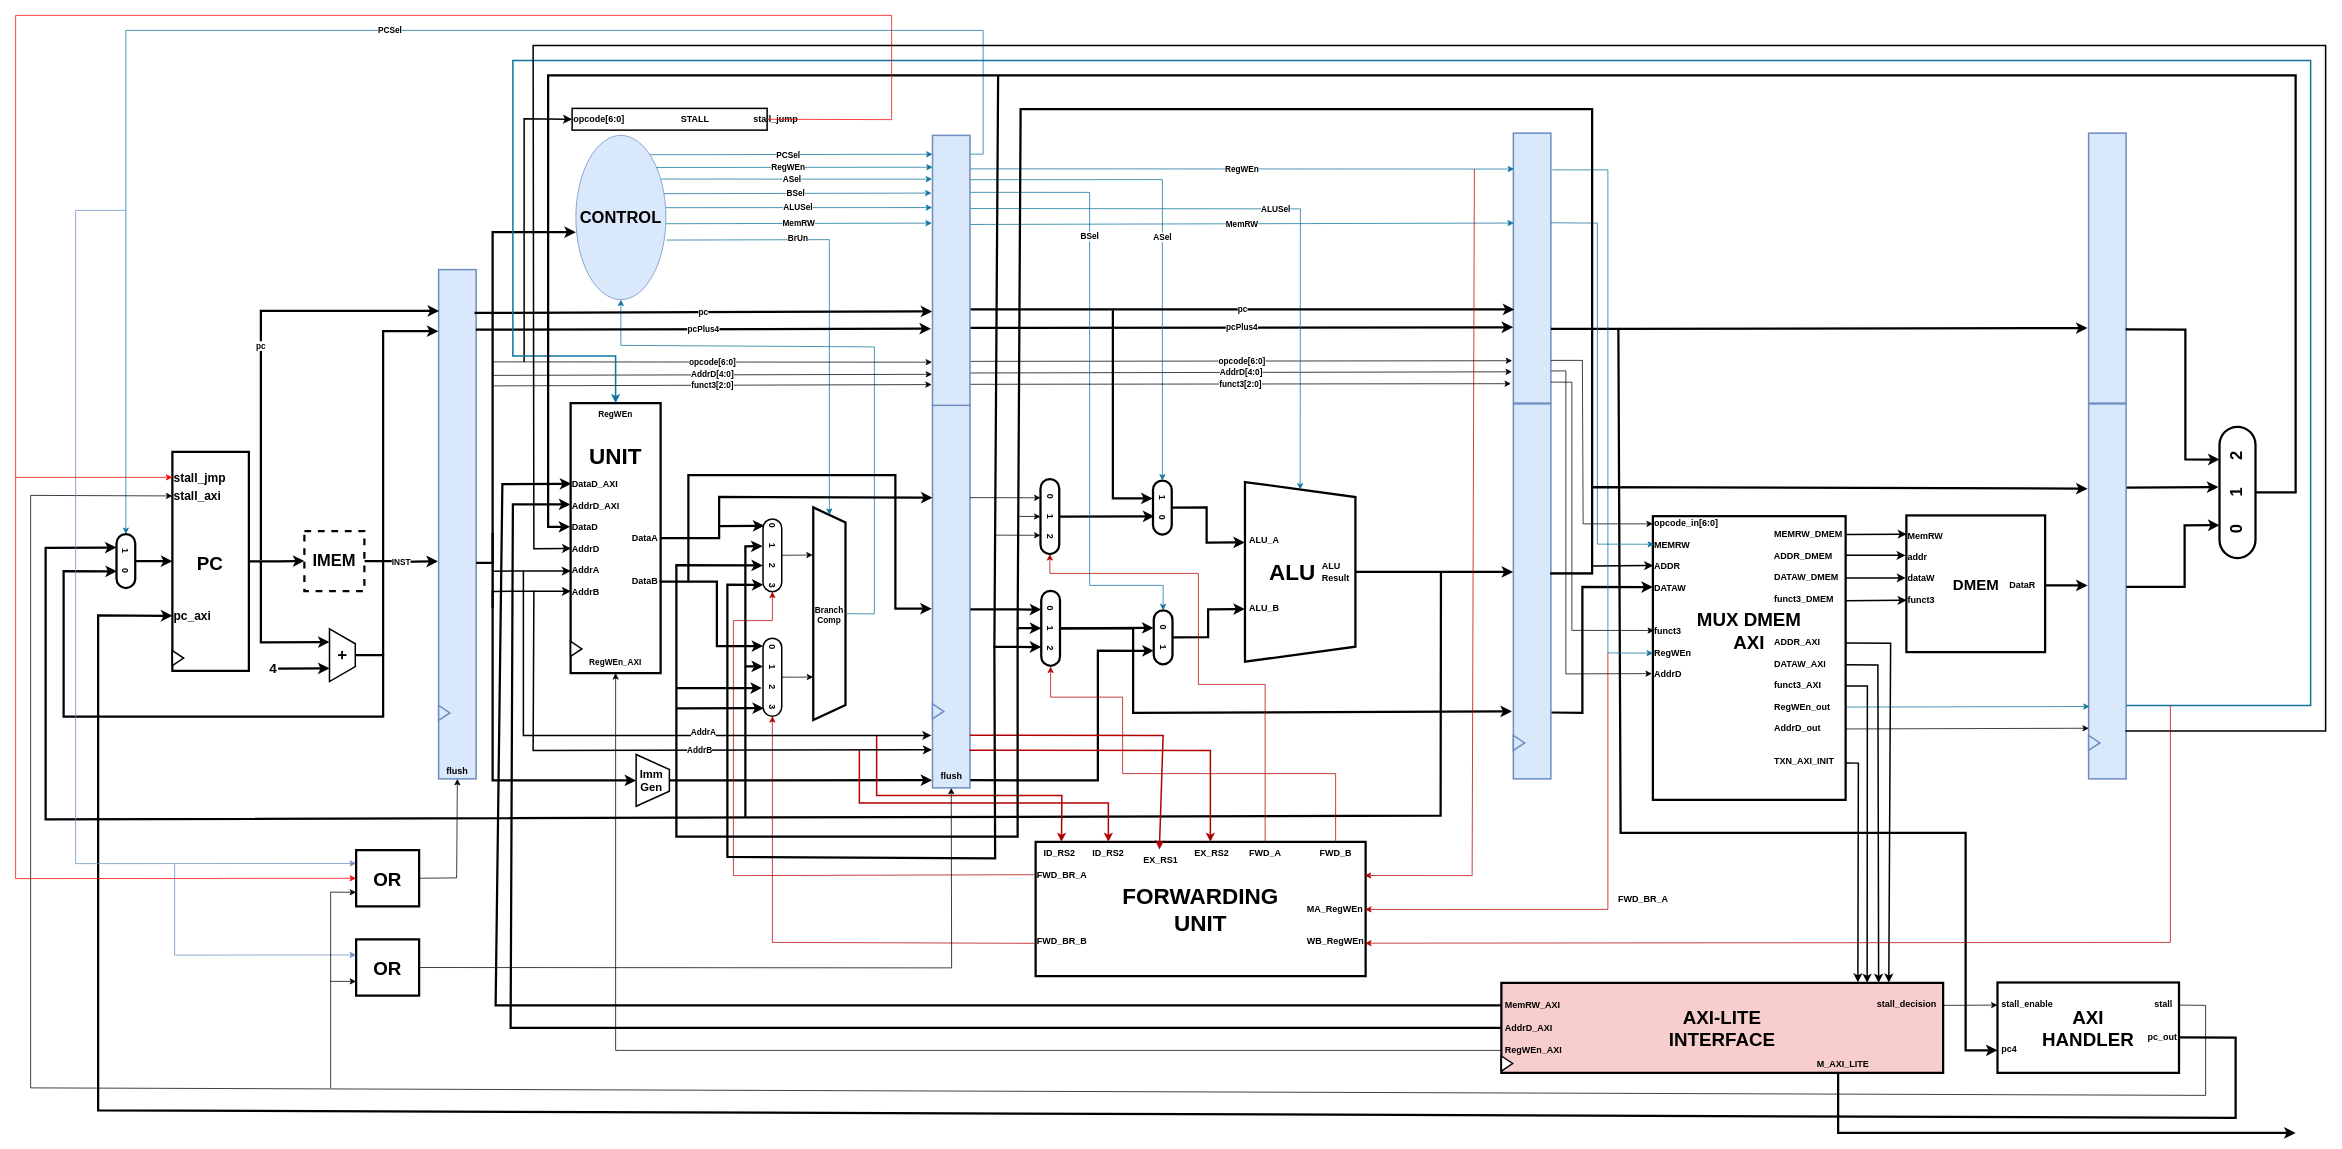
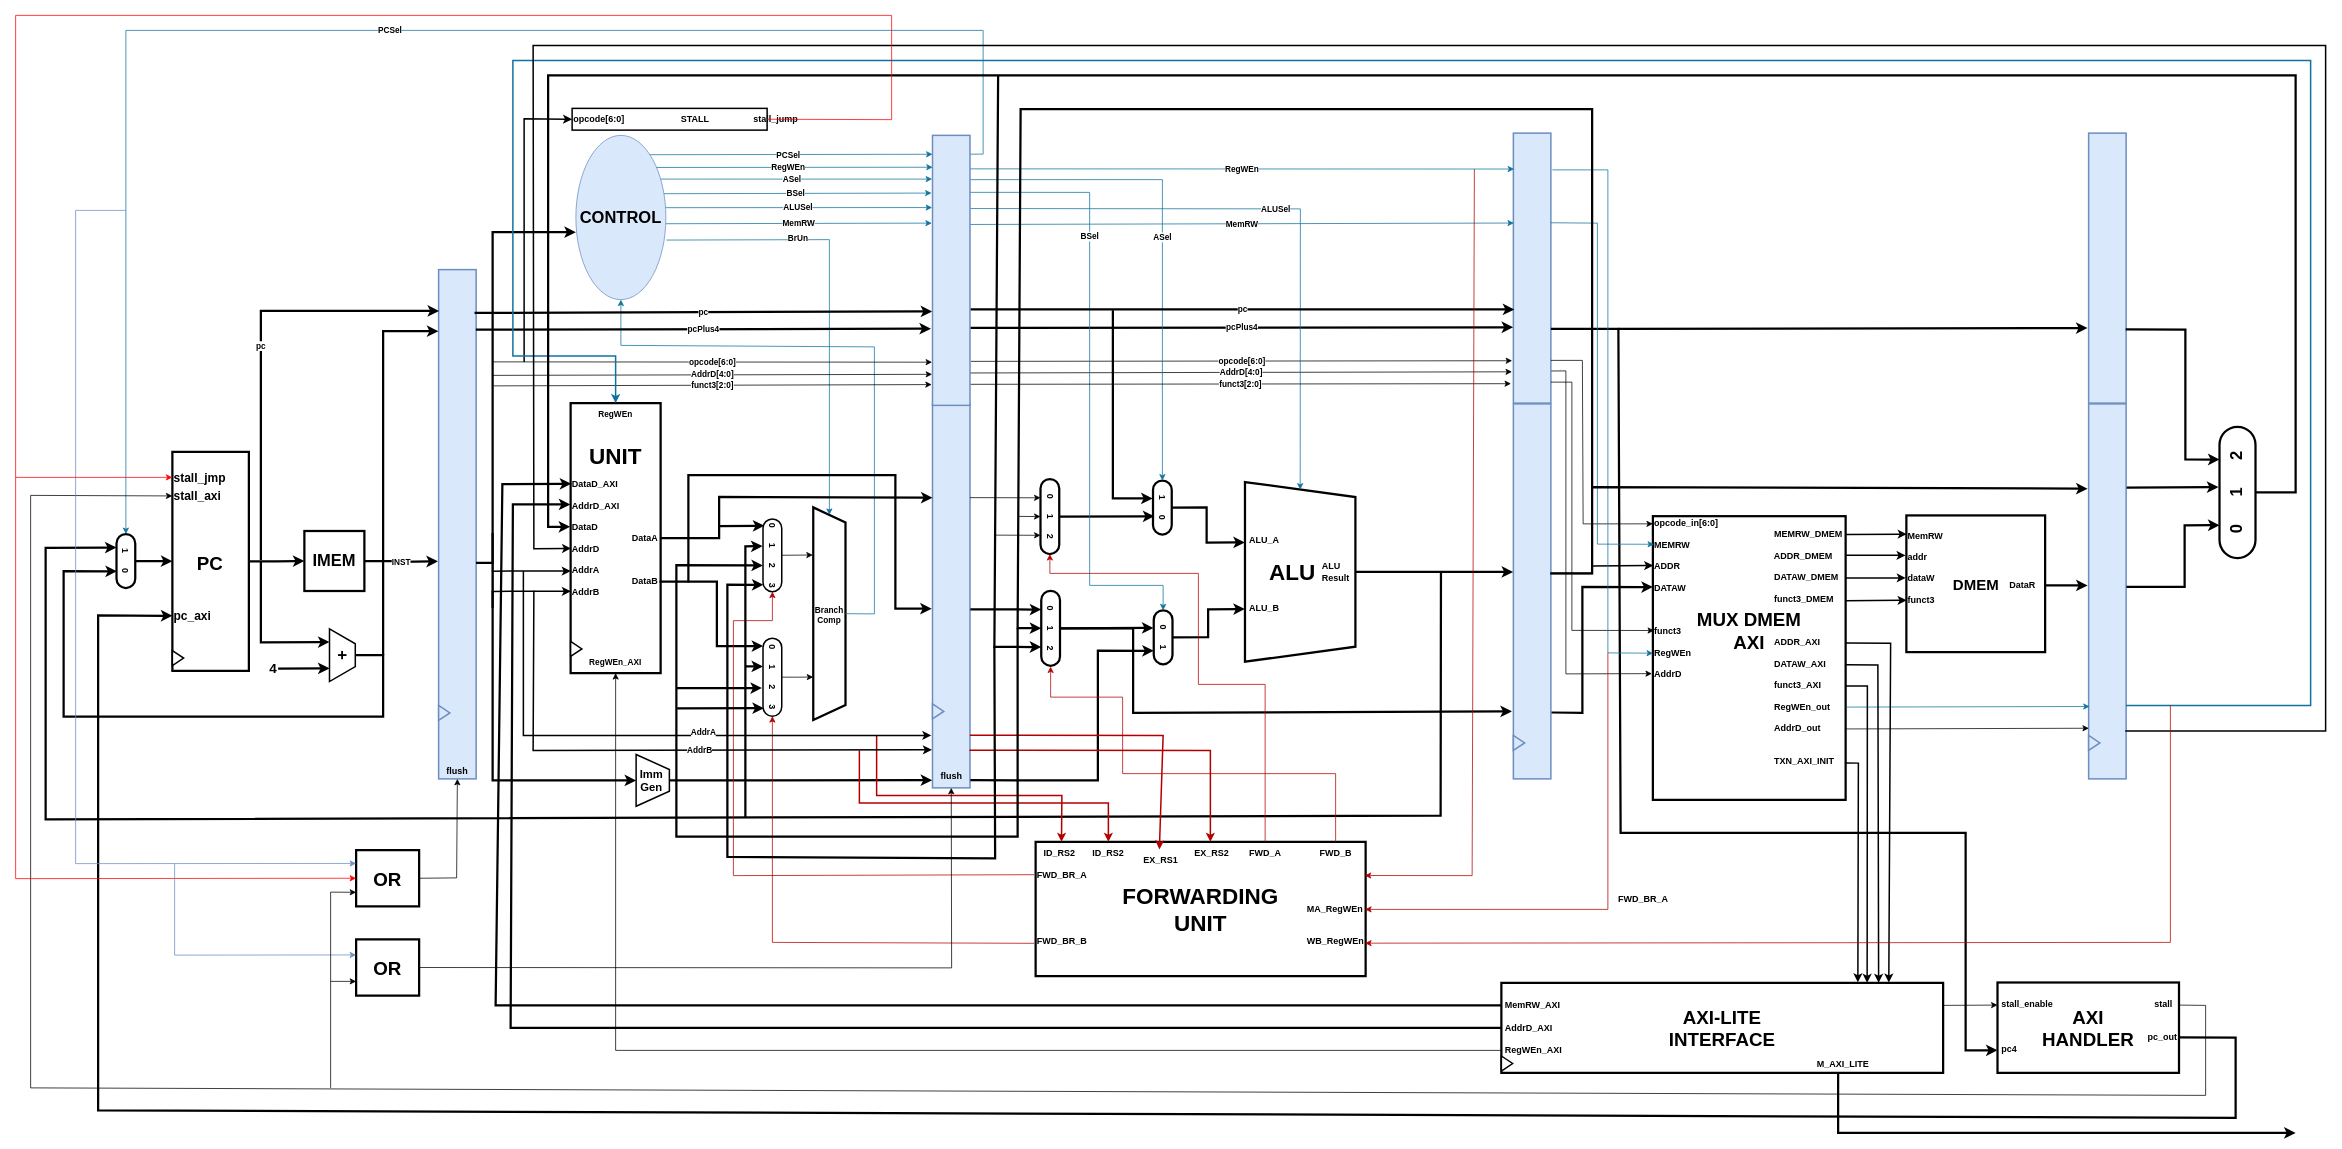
- <mxCell id="10" value="&lt;span&gt;&lt;font style=&quot;font-size: 22px;&quot;&gt;IMEM&lt;/font&gt;&lt;/span&gt;" style="whiteSpace=wrap;html=1;aspect=fixed;strokeWidth=3;fontStyle=1;dashed=1;" parent="1" vertex="1"><mxGeometry x="405" y="707.5" width="80" height="80" as="geometry" /></mxCell>
+ <mxCell id="10" value="&lt;span&gt;&lt;font style=&quot;font-size: 22px;&quot;&gt;IMEM&lt;/font&gt;&lt;/span&gt;" style="whiteSpace=wrap;html=1;aspect=fixed;strokeWidth=3;fontStyle=1" parent="1" vertex="1"><mxGeometry x="405" y="707.5" width="80" height="80" as="geometry" /></mxCell>
- <mxCell id="154" value="stall_decision" style="text;strokeColor=none;align=left;fillColor=none;html=1;verticalAlign=middle;whiteSpace=wrap;rounded=0;fontStyle=1" parent="1" vertex="1"><mxGeometry x="2500" y="1323.5" width="60" height="30" as="geometry" /></mxCell>
- <mxCell id="32" value="&lt;font style=&quot;font-size: 25px;&quot;&gt;AXI-LITE&lt;/font&gt;&lt;div&gt;&lt;font style=&quot;font-size: 25px;&quot;&gt;INTERFACE&lt;/font&gt;&lt;/div&gt;" style="rounded=0;whiteSpace=wrap;html=1;fontStyle=1;strokeWidth=3;fillColor=#f8cecc;" parent="1" vertex="1"><mxGeometry x="2001" y="1310" width="589" height="120" as="geometry" /></mxCell>
+ <mxCell id="32" value="&lt;font style=&quot;font-size: 25px;&quot;&gt;AXI-LITE&lt;/font&gt;&lt;div&gt;&lt;font style=&quot;font-size: 25px;&quot;&gt;INTERFACE&lt;/font&gt;&lt;/div&gt;" style="rounded=0;whiteSpace=wrap;html=1;fontStyle=1;strokeWidth=3;" parent="1" vertex="1"><mxGeometry x="2001" y="1310" width="589" height="120" as="geometry" /></mxCell>
